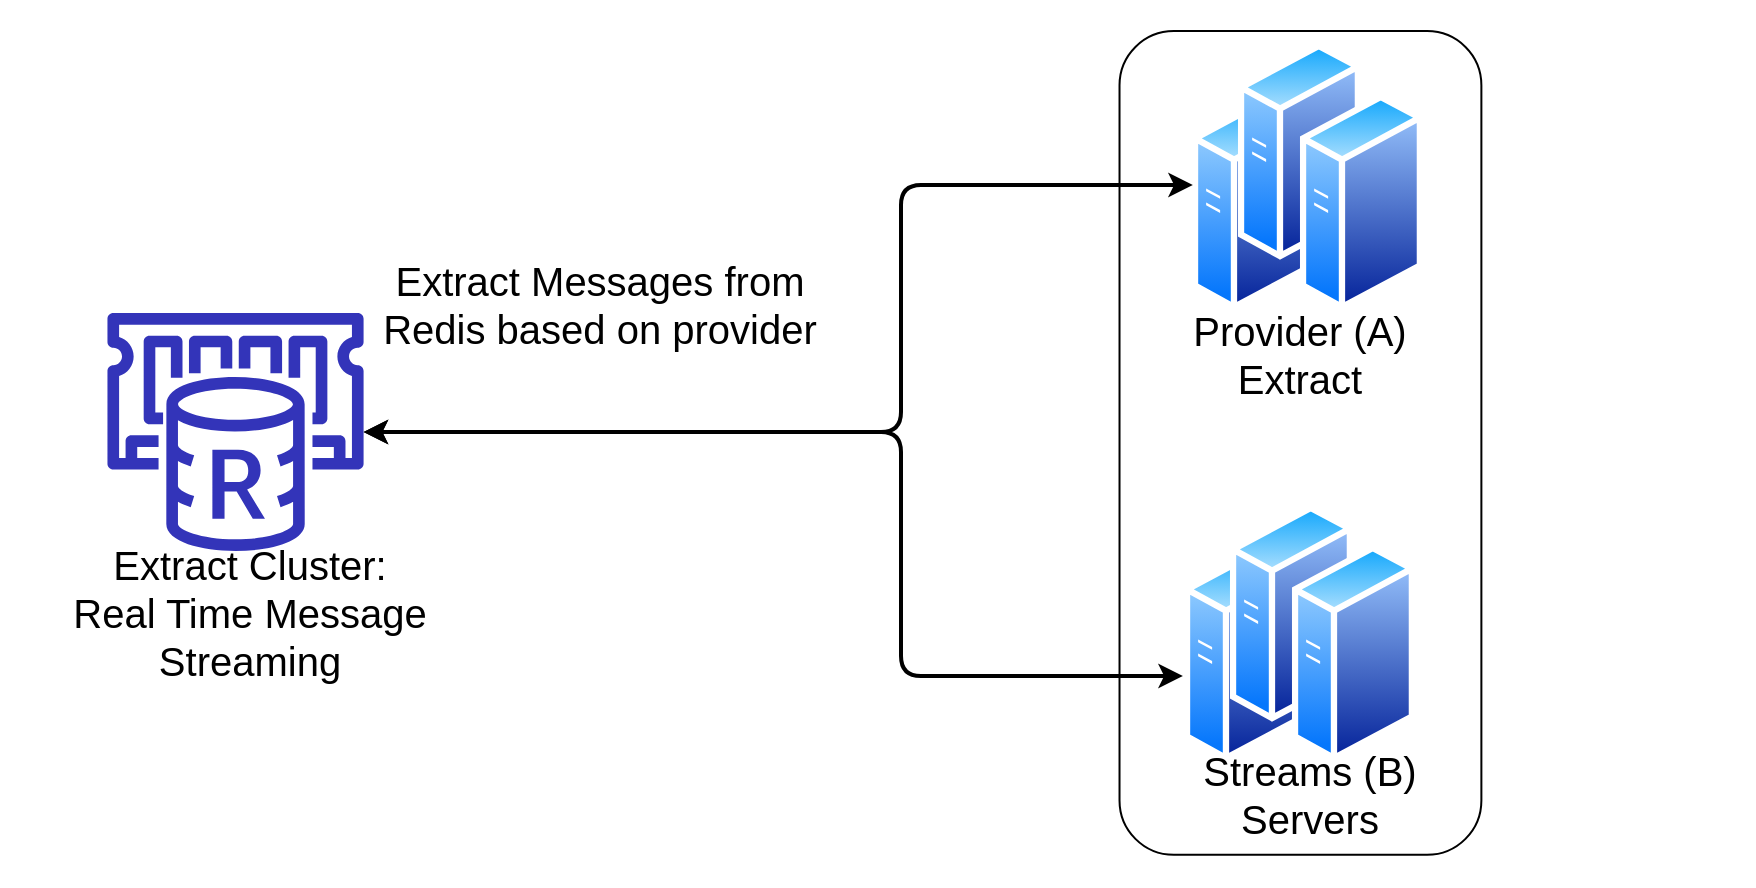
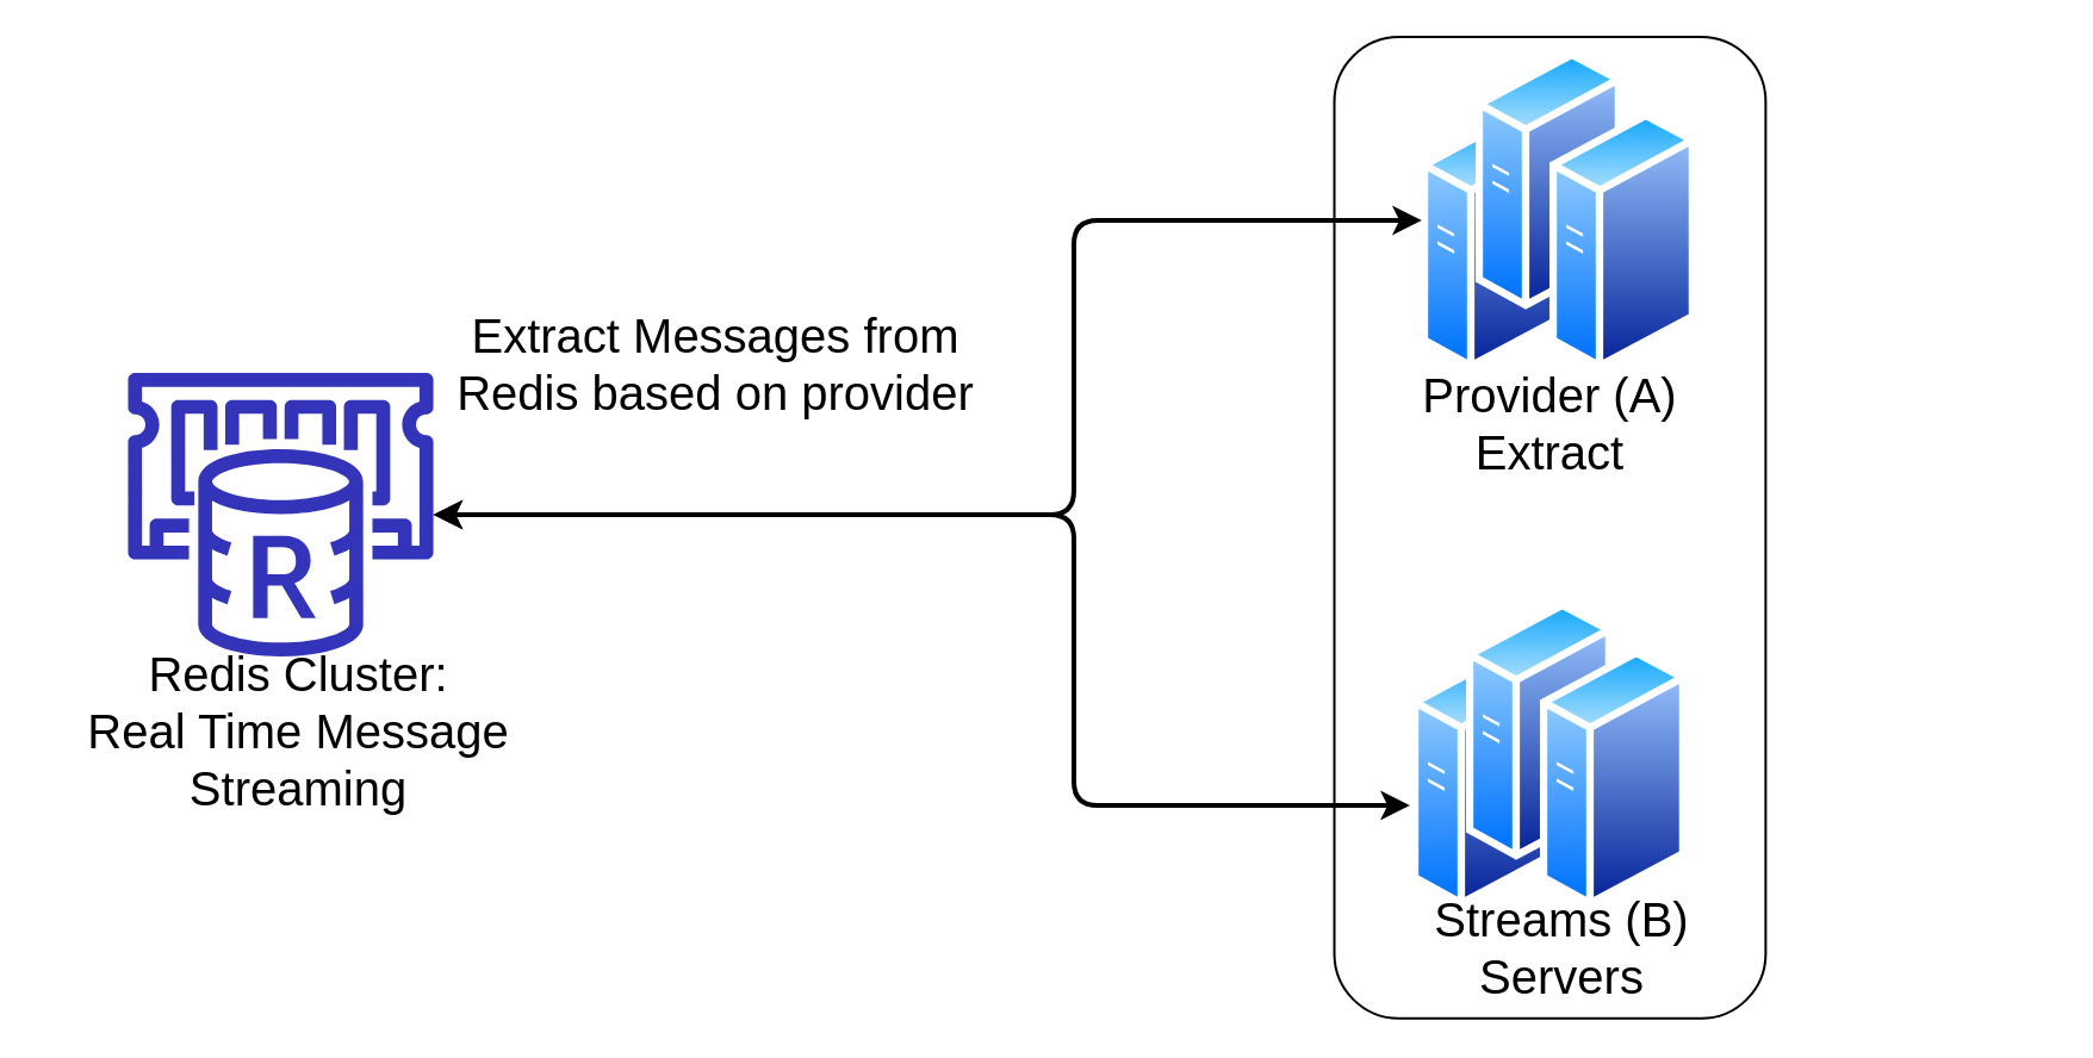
- <mxCell id="7" value="&lt;font style=&quot;font-size: 20px;&quot;&gt;Extract Cluster:&lt;br style=&quot;font-size: 20px;&quot;&gt;Real Time Message Streaming&lt;/font&gt;" style="text;html=1;strokeColor=none;fillColor=none;align=center;verticalAlign=middle;whiteSpace=wrap;rounded=0;fontSize=20;" parent="1" vertex="1"><mxGeometry x="20" y="266" width="210" height="80" as="geometry" /></mxCell>
+ <mxCell id="7" value="&lt;font style=&quot;font-size: 20px;&quot;&gt;Redis Cluster:&lt;br style=&quot;font-size: 20px;&quot;&gt;Real Time Message Streaming&lt;/font&gt;" style="text;html=1;strokeColor=none;fillColor=none;align=center;verticalAlign=middle;whiteSpace=wrap;rounded=0;fontSize=20;" parent="1" vertex="1"><mxGeometry x="20" y="266" width="210" height="80" as="geometry" /></mxCell>
